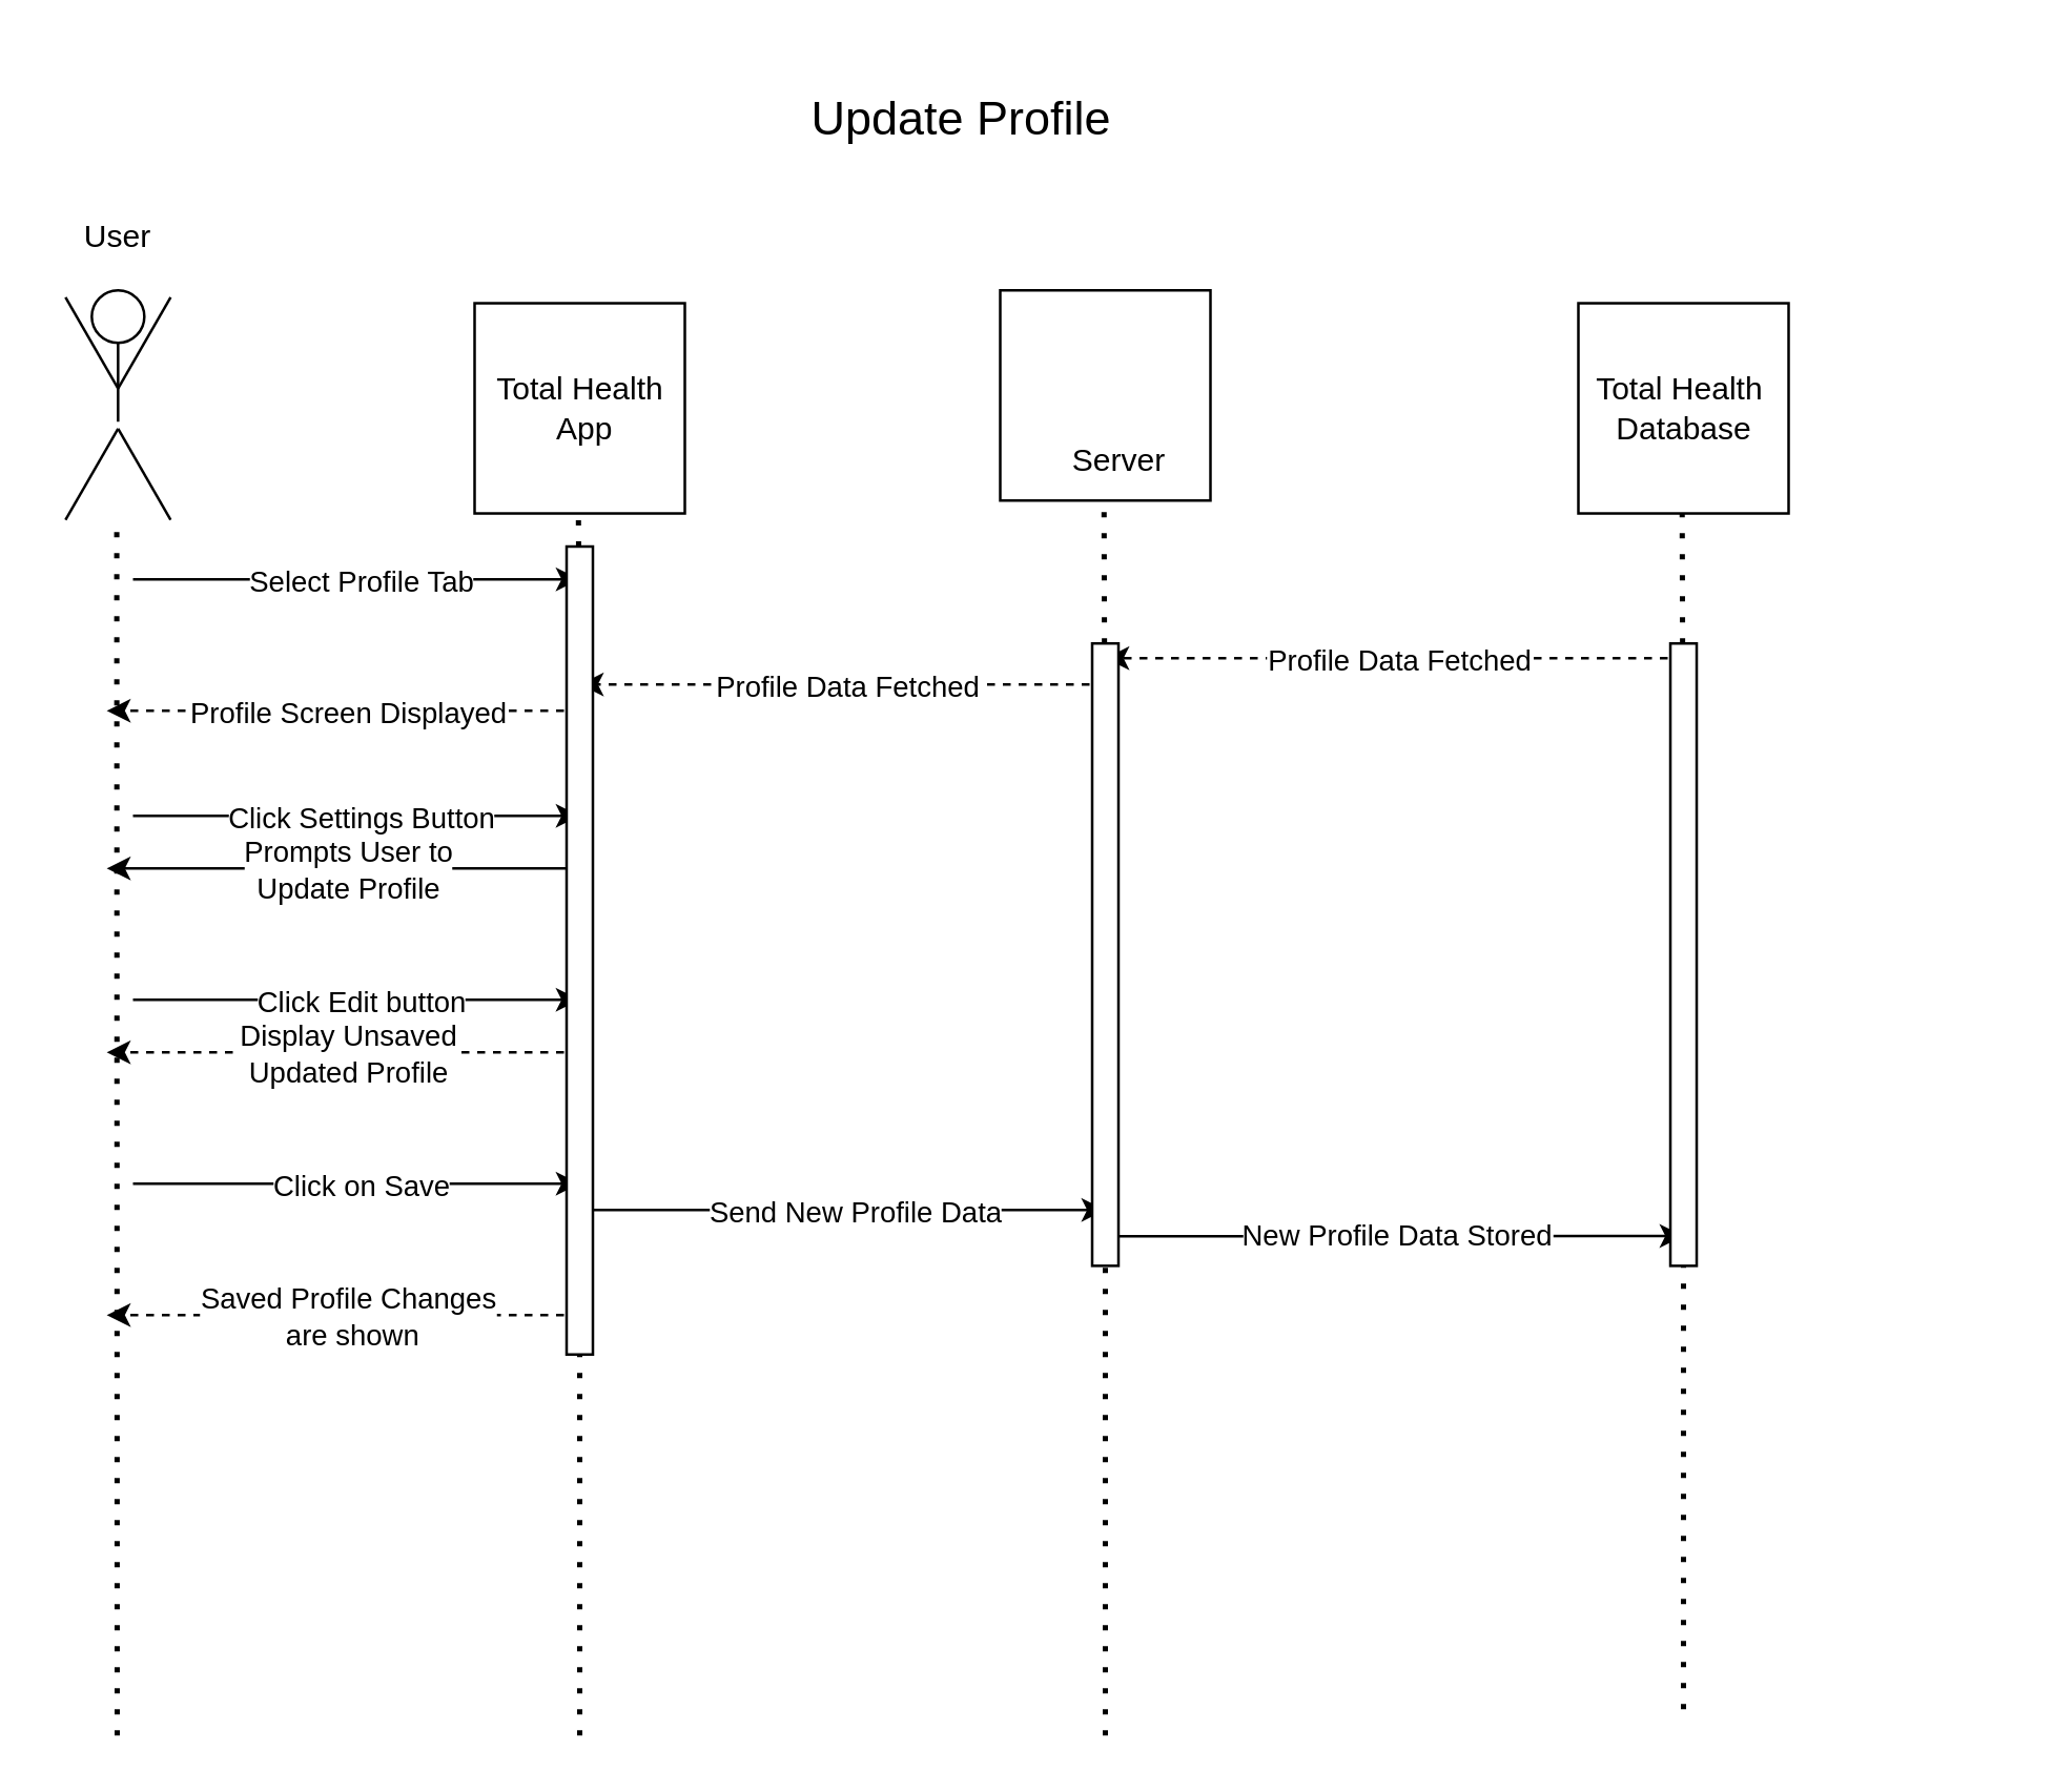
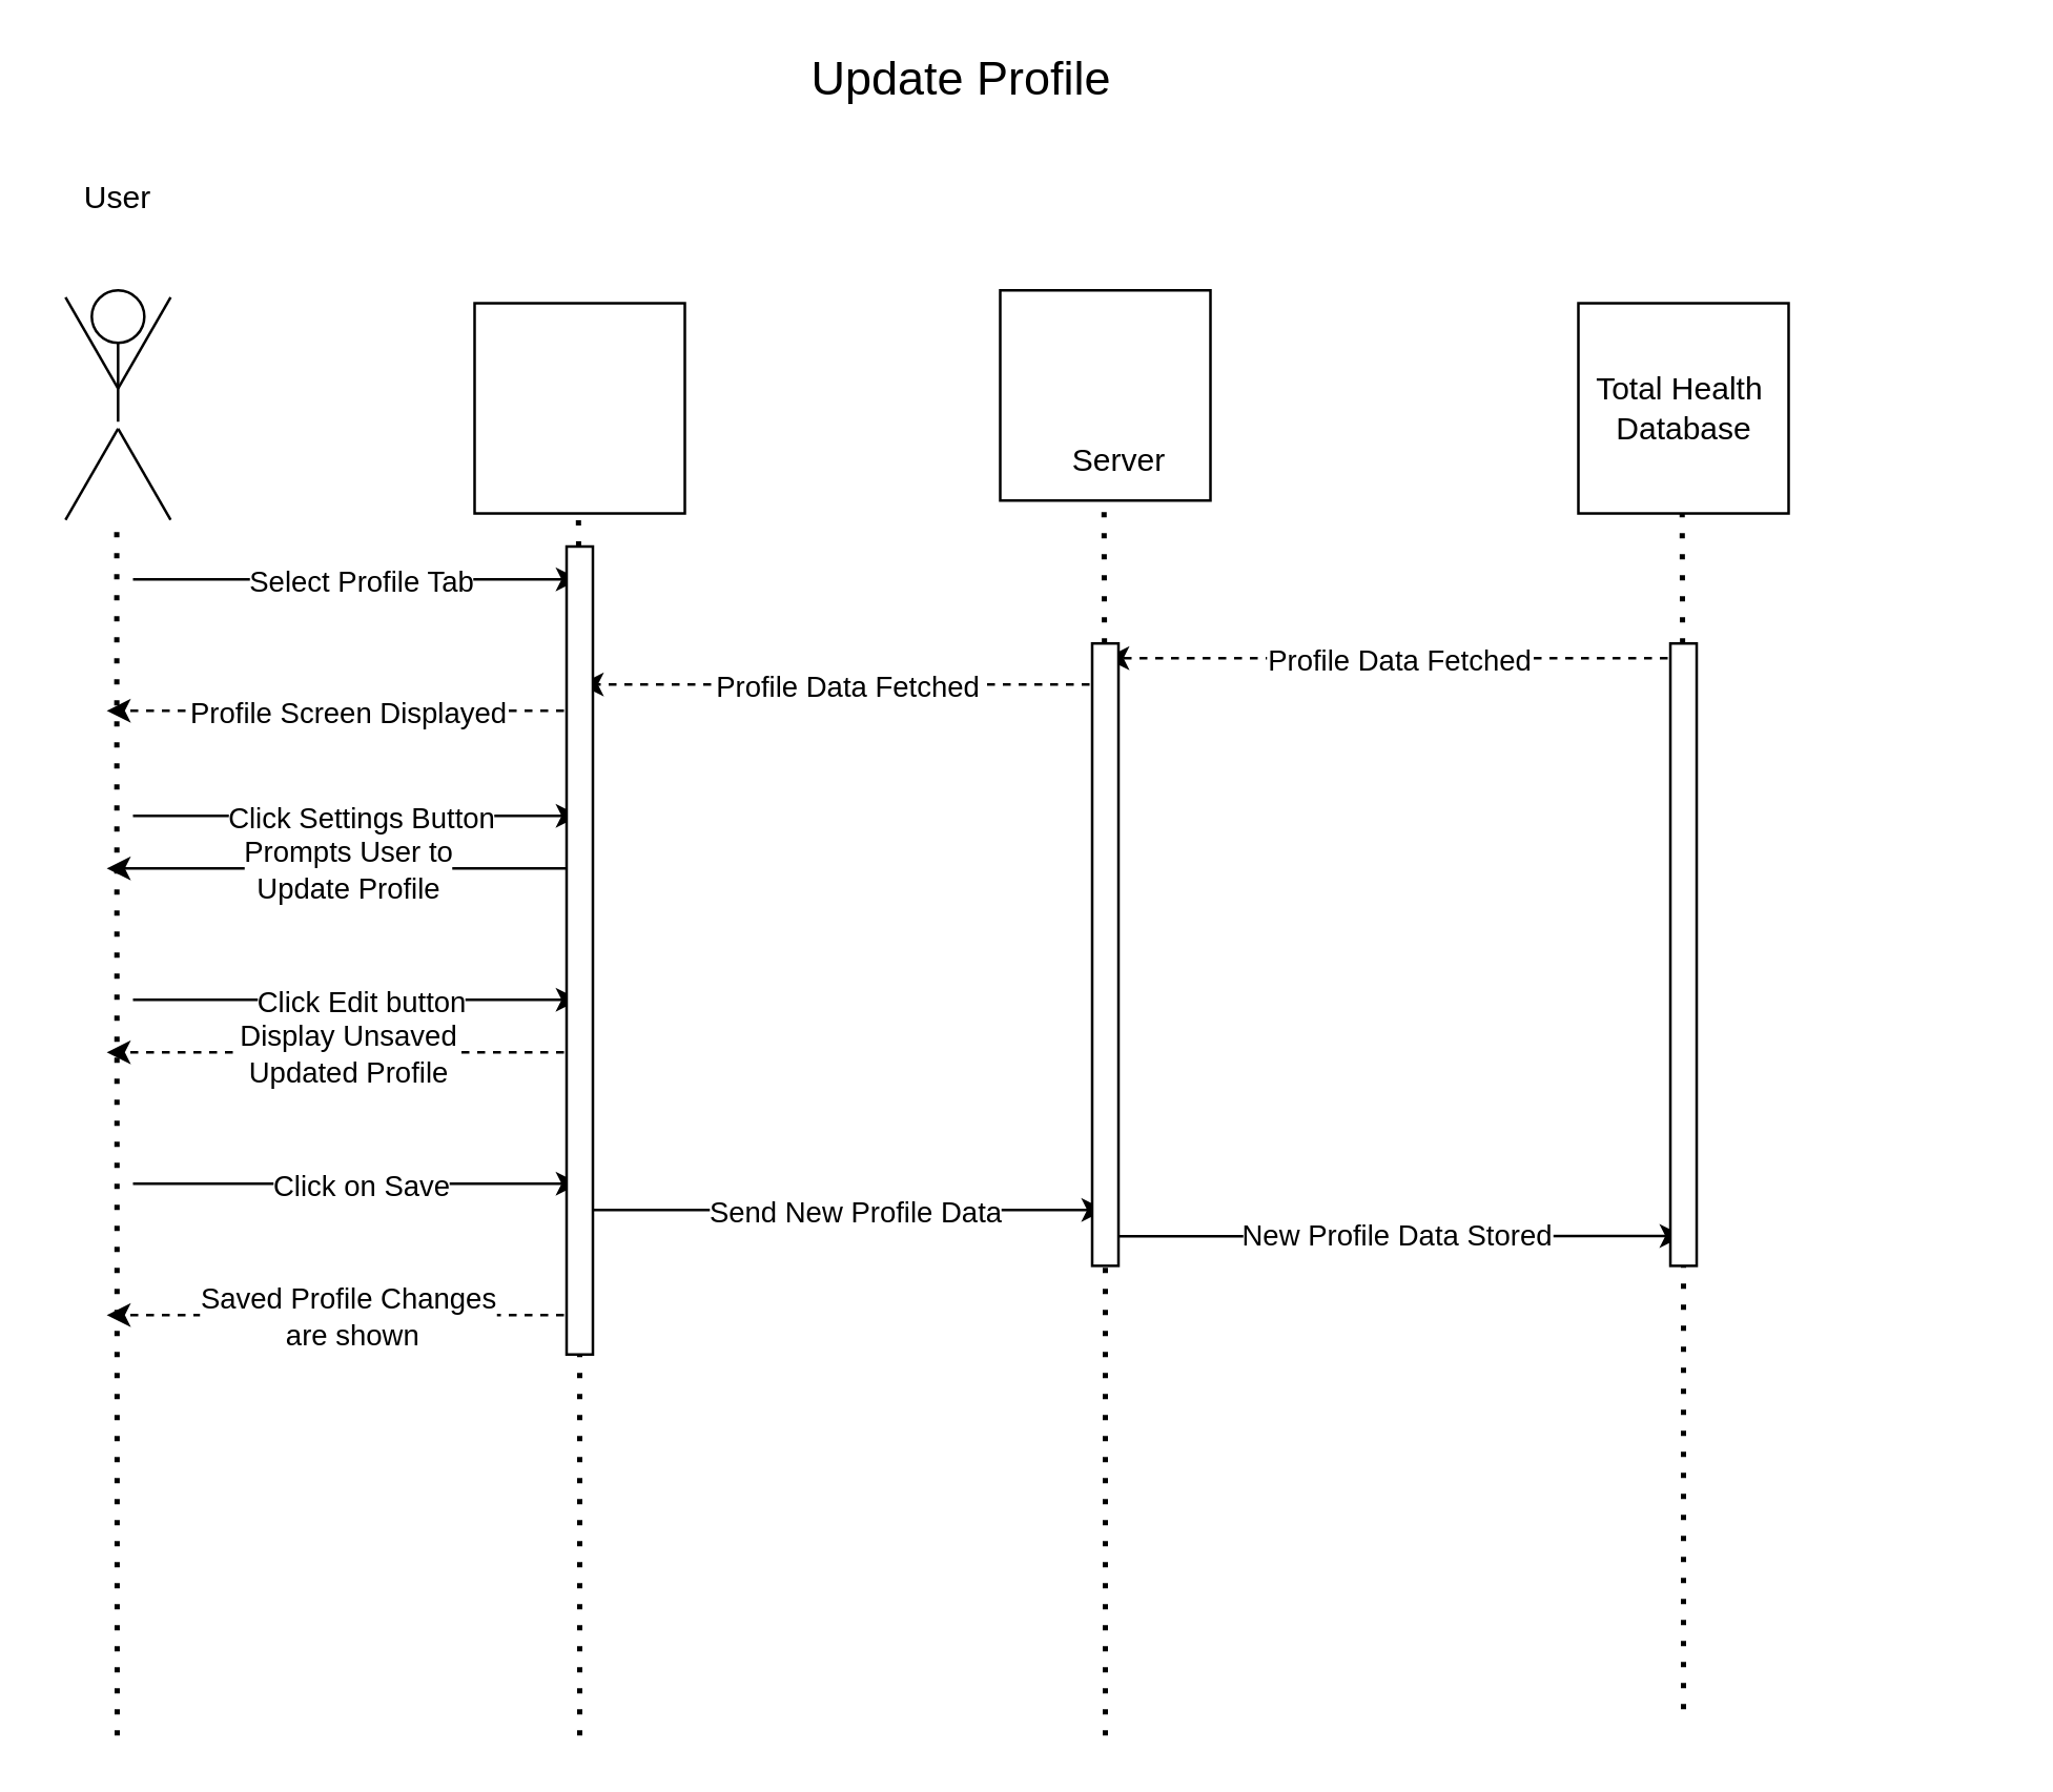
- <mxCell id="26" value="&lt;font style=&quot;font-size: 18px&quot;&gt;Update Profile&lt;/font&gt;" style="text;html=1;resizable=0;autosize=1;align=center;verticalAlign=middle;points=[];fillColor=none;strokeColor=none;rounded=0;" vertex="1" parent="1"><mxGeometry x="300" y="35" width="130" height="20" as="geometry" /></mxCell>
+ <mxCell id="26" value="&lt;font style=&quot;font-size: 18px&quot;&gt;Update Profile&lt;/font&gt;" style="text;html=1;resizable=0;autosize=1;align=center;verticalAlign=middle;points=[];fillColor=none;strokeColor=none;rounded=0;" vertex="1" parent="1"><mxGeometry x="300" y="20" width="130" height="20" as="geometry" /></mxCell>
- <mxCell id="19" value="User" style="text;html=1;resizable=0;autosize=1;align=center;verticalAlign=middle;points=[];fillColor=none;strokeColor=none;rounded=0;" vertex="1" parent="1"><mxGeometry x="24.33" y="80" width="40" height="20" as="geometry" /></mxCell>
+ <mxCell id="19" value="User" style="text;html=1;resizable=0;autosize=1;align=center;verticalAlign=middle;points=[];fillColor=none;strokeColor=none;rounded=0;" vertex="1" parent="1"><mxGeometry x="24.33" y="65" width="40" height="20" as="geometry" /></mxCell>
- <mxCell id="16" value="Total Health&lt;br&gt;&amp;nbsp;App" style="text;html=1;resizable=0;autosize=1;align=center;verticalAlign=middle;points=[];fillColor=none;strokeColor=none;rounded=0;" vertex="1" parent="1"><mxGeometry x="180" y="139.91" width="80" height="30" as="geometry" /></mxCell>
